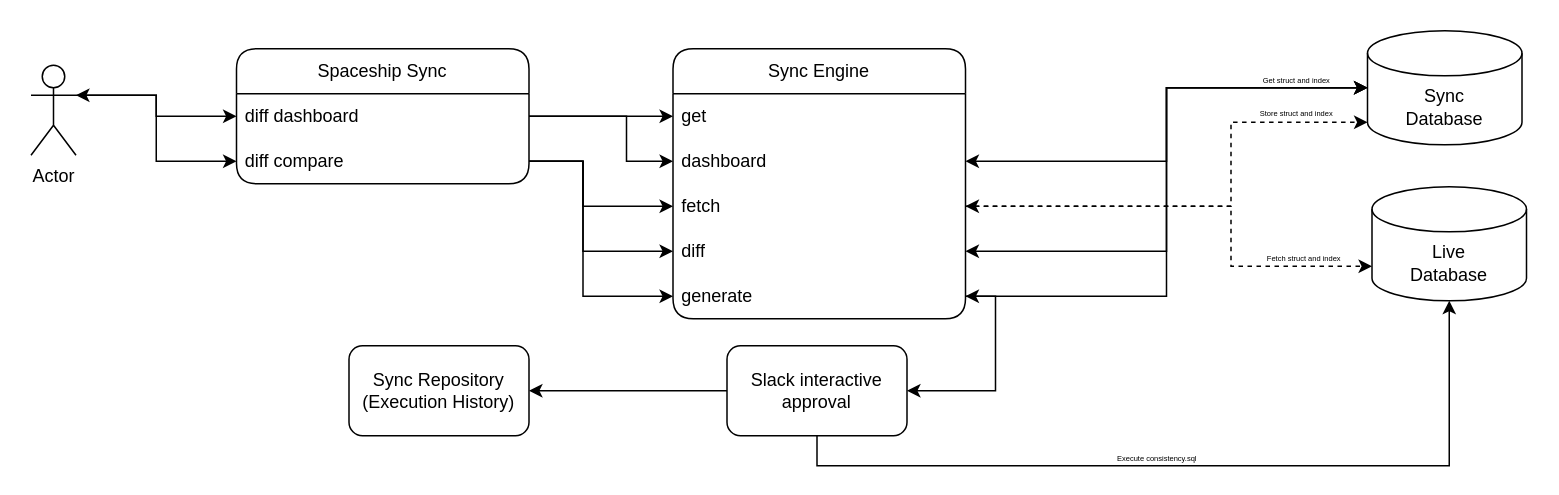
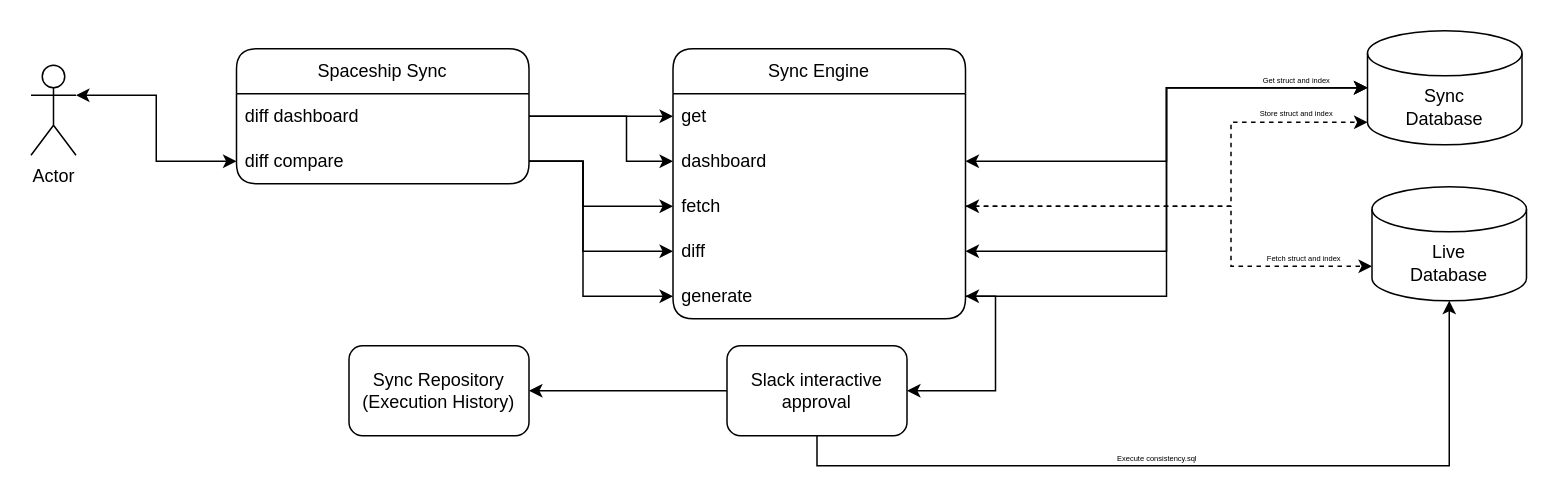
- <mxCell id="10" style="edgeStyle=orthogonalEdgeStyle;rounded=0;orthogonalLoop=1;jettySize=auto;html=1;exitX=1;exitY=0.333;exitDx=0;exitDy=0;exitPerimeter=0;" edge="1" parent="1" source="12" target="14"><mxGeometry relative="1" as="geometry" /></mxCell>
